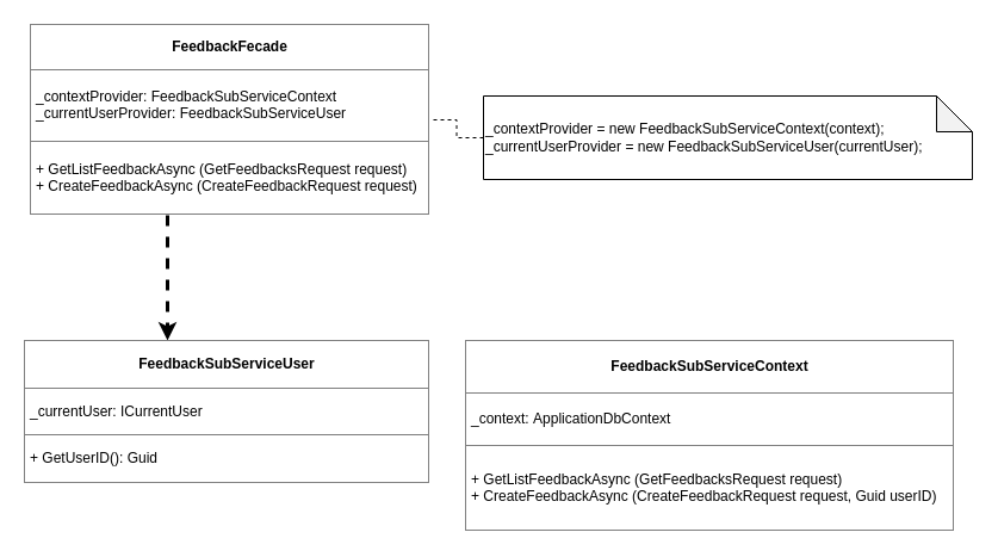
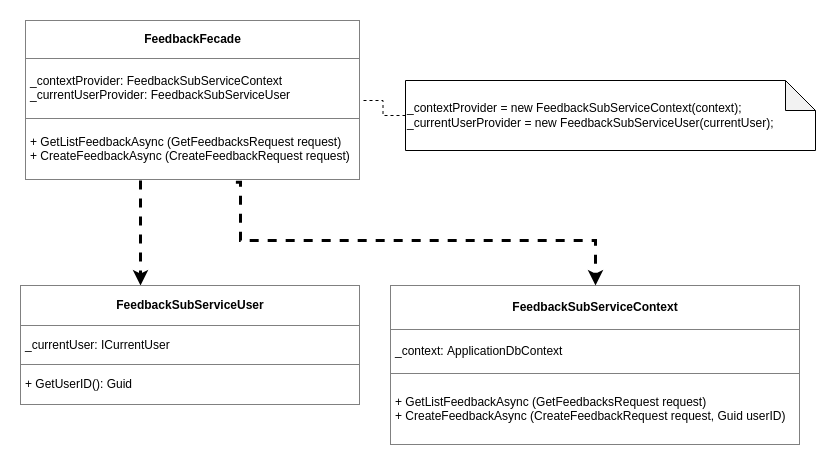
+ <mxCell id="8" style="edgeStyle=orthogonalEdgeStyle;rounded=0;orthogonalLoop=1;jettySize=auto;html=1;endArrow=classic;endFill=1;strokeWidth=3;exitX=0.628;exitY=1.011;exitDx=0;exitDy=0;entryX=0.5;entryY=0;entryDx=0;entryDy=0;dashed=1;exitPerimeter=0;" edge="1" parent="1" source="3" target="5"><mxGeometry relative="1" as="geometry"><mxPoint x="510" y="175" as="sourcePoint" /><mxPoint x="492.5" y="285" as="targetPoint" /><Array as="points"><mxPoint x="240" y="240" /><mxPoint x="595" y="240" /></Array></mxGeometry></mxCell>
